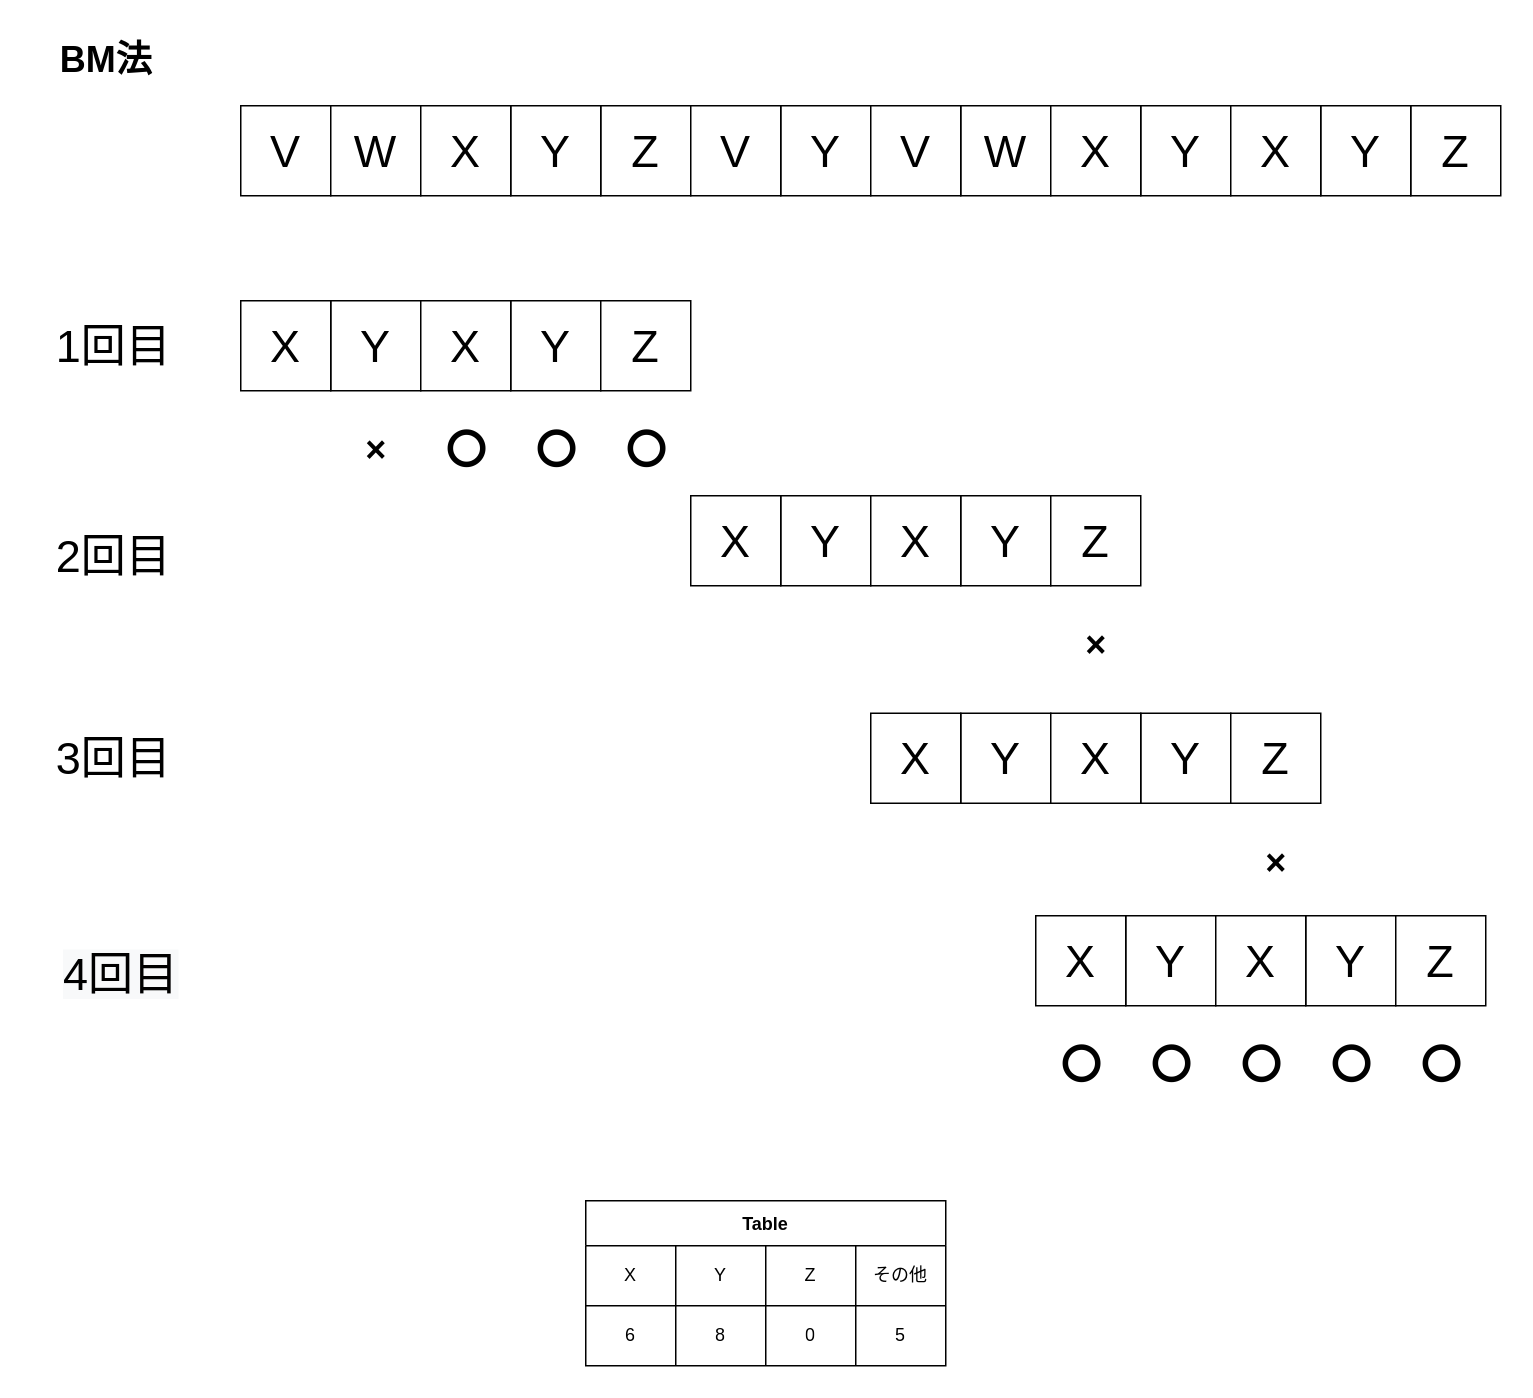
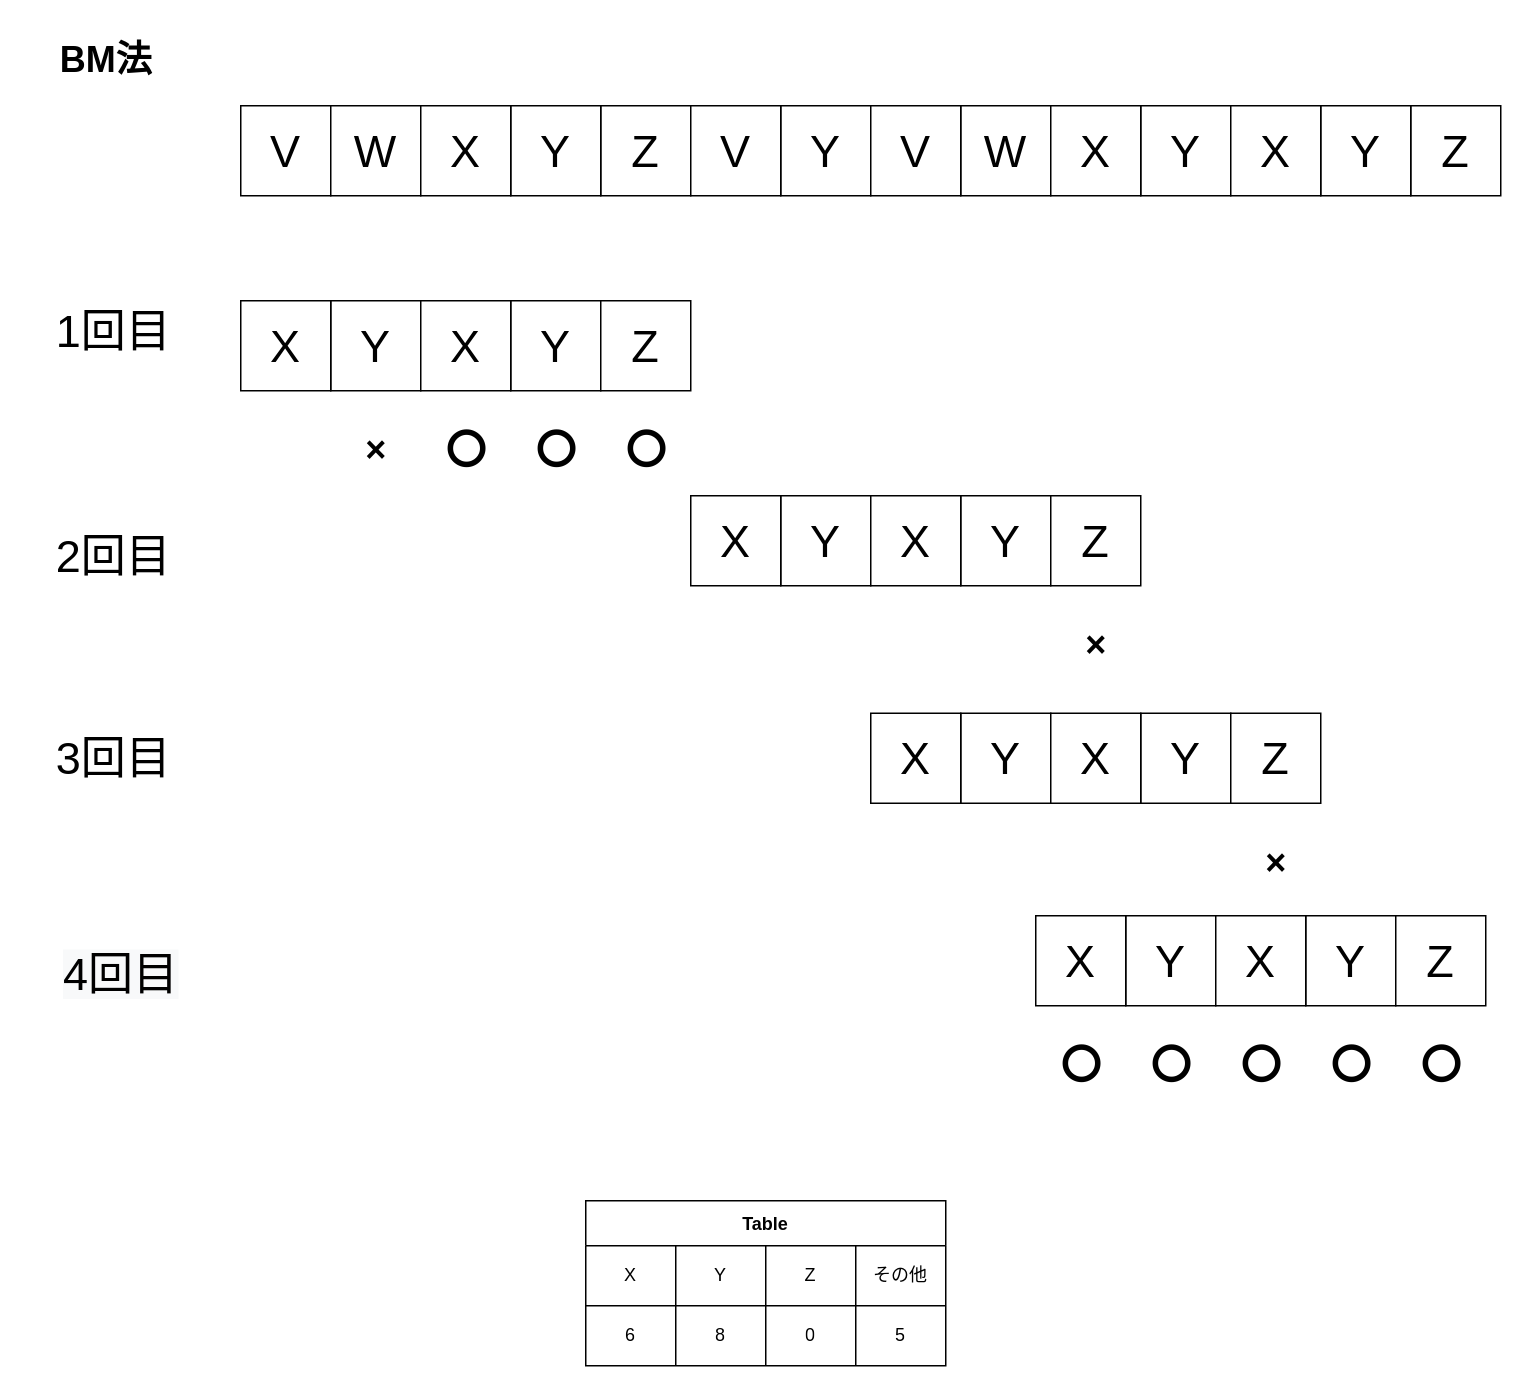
- <mxCell id="7" value="1回目" style="text;html=1;align=center;verticalAlign=middle;resizable=0;points=[];autosize=1;strokeColor=none;fillColor=none;fontSize=30;" vertex="1" parent="1"><mxGeometry x="30" y="210" width="90" height="40" as="geometry" /></mxCell>
+ <mxCell id="7" value="1回目" style="text;html=1;align=center;verticalAlign=middle;resizable=0;points=[];autosize=1;strokeColor=none;fillColor=none;fontSize=30;" vertex="1" parent="1"><mxGeometry x="30" y="200" width="90" height="40" as="geometry" /></mxCell>
